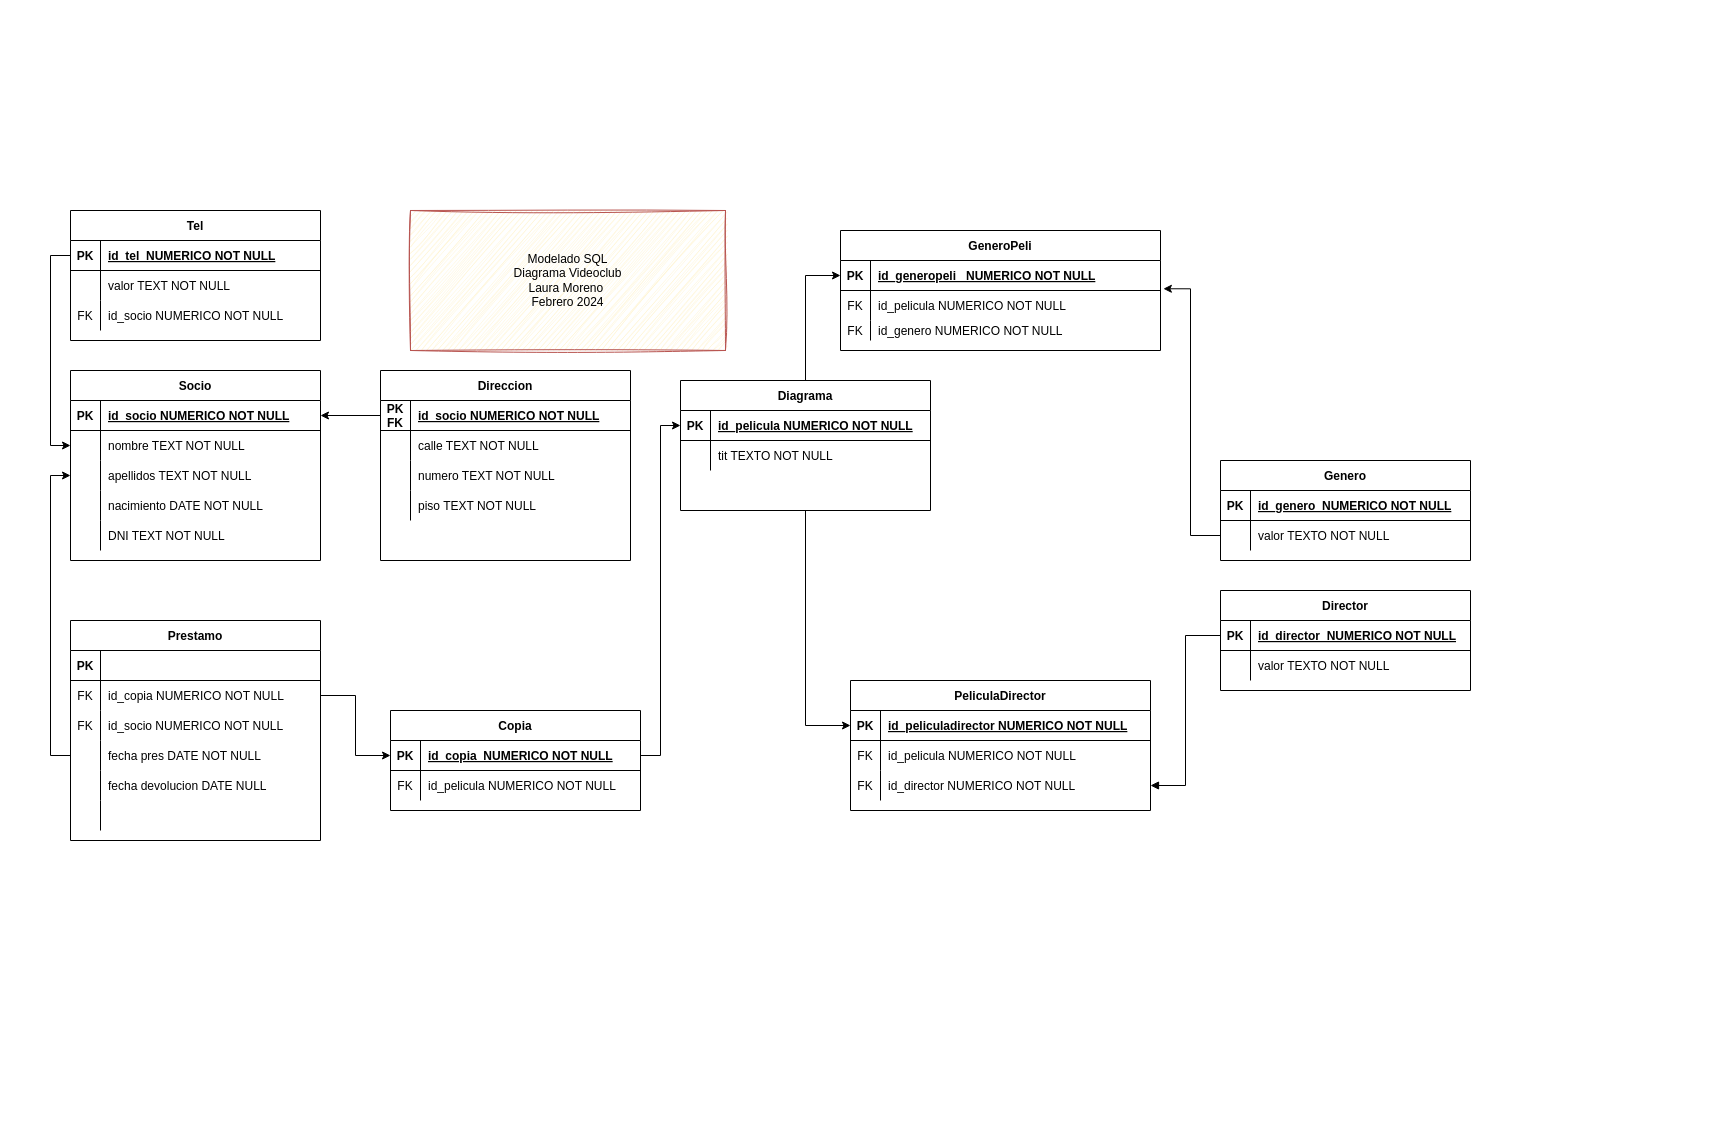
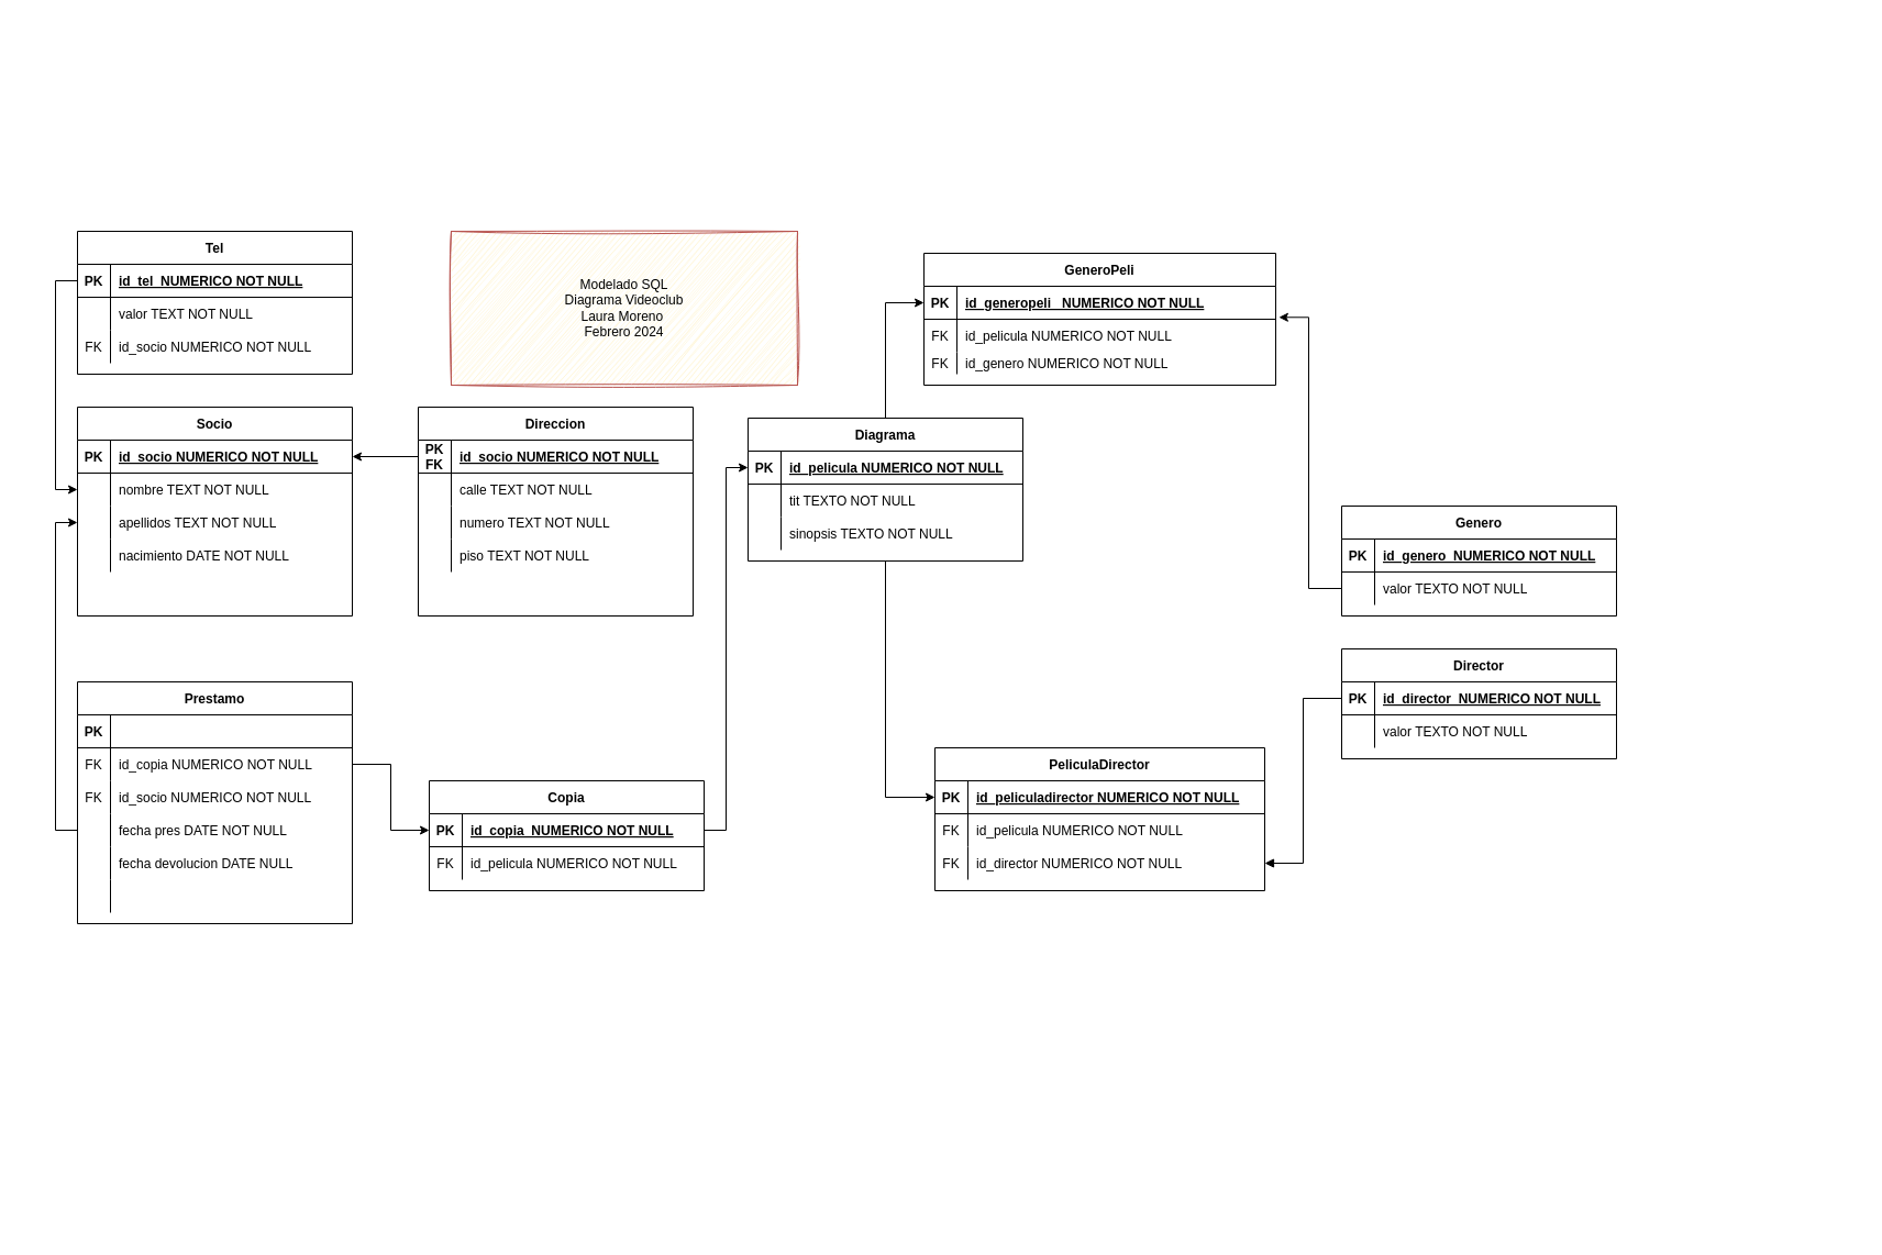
+ <mxCell id="45" value="sinopsis TEXTO NOT NULL" style="shape=partialRectangle;overflow=hidden;connectable=0;fillColor=none;top=0;left=0;bottom=0;right=0;align=left;spacingLeft=6;" vertex="1" parent="43"><mxGeometry x="30" width="220" height="30" as="geometry"><mxRectangle width="220" height="30" as="alternateBounds" /></mxGeometry></mxCell>
- <mxCell id="18" value="DNI TEXT NOT NULL" style="shape=partialRectangle;overflow=hidden;connectable=0;fillColor=none;top=0;left=0;bottom=0;right=0;align=left;spacingLeft=6;" vertex="1" parent="16"><mxGeometry x="30" width="220" height="30" as="geometry"><mxRectangle width="220" height="30" as="alternateBounds" /></mxGeometry></mxCell>
